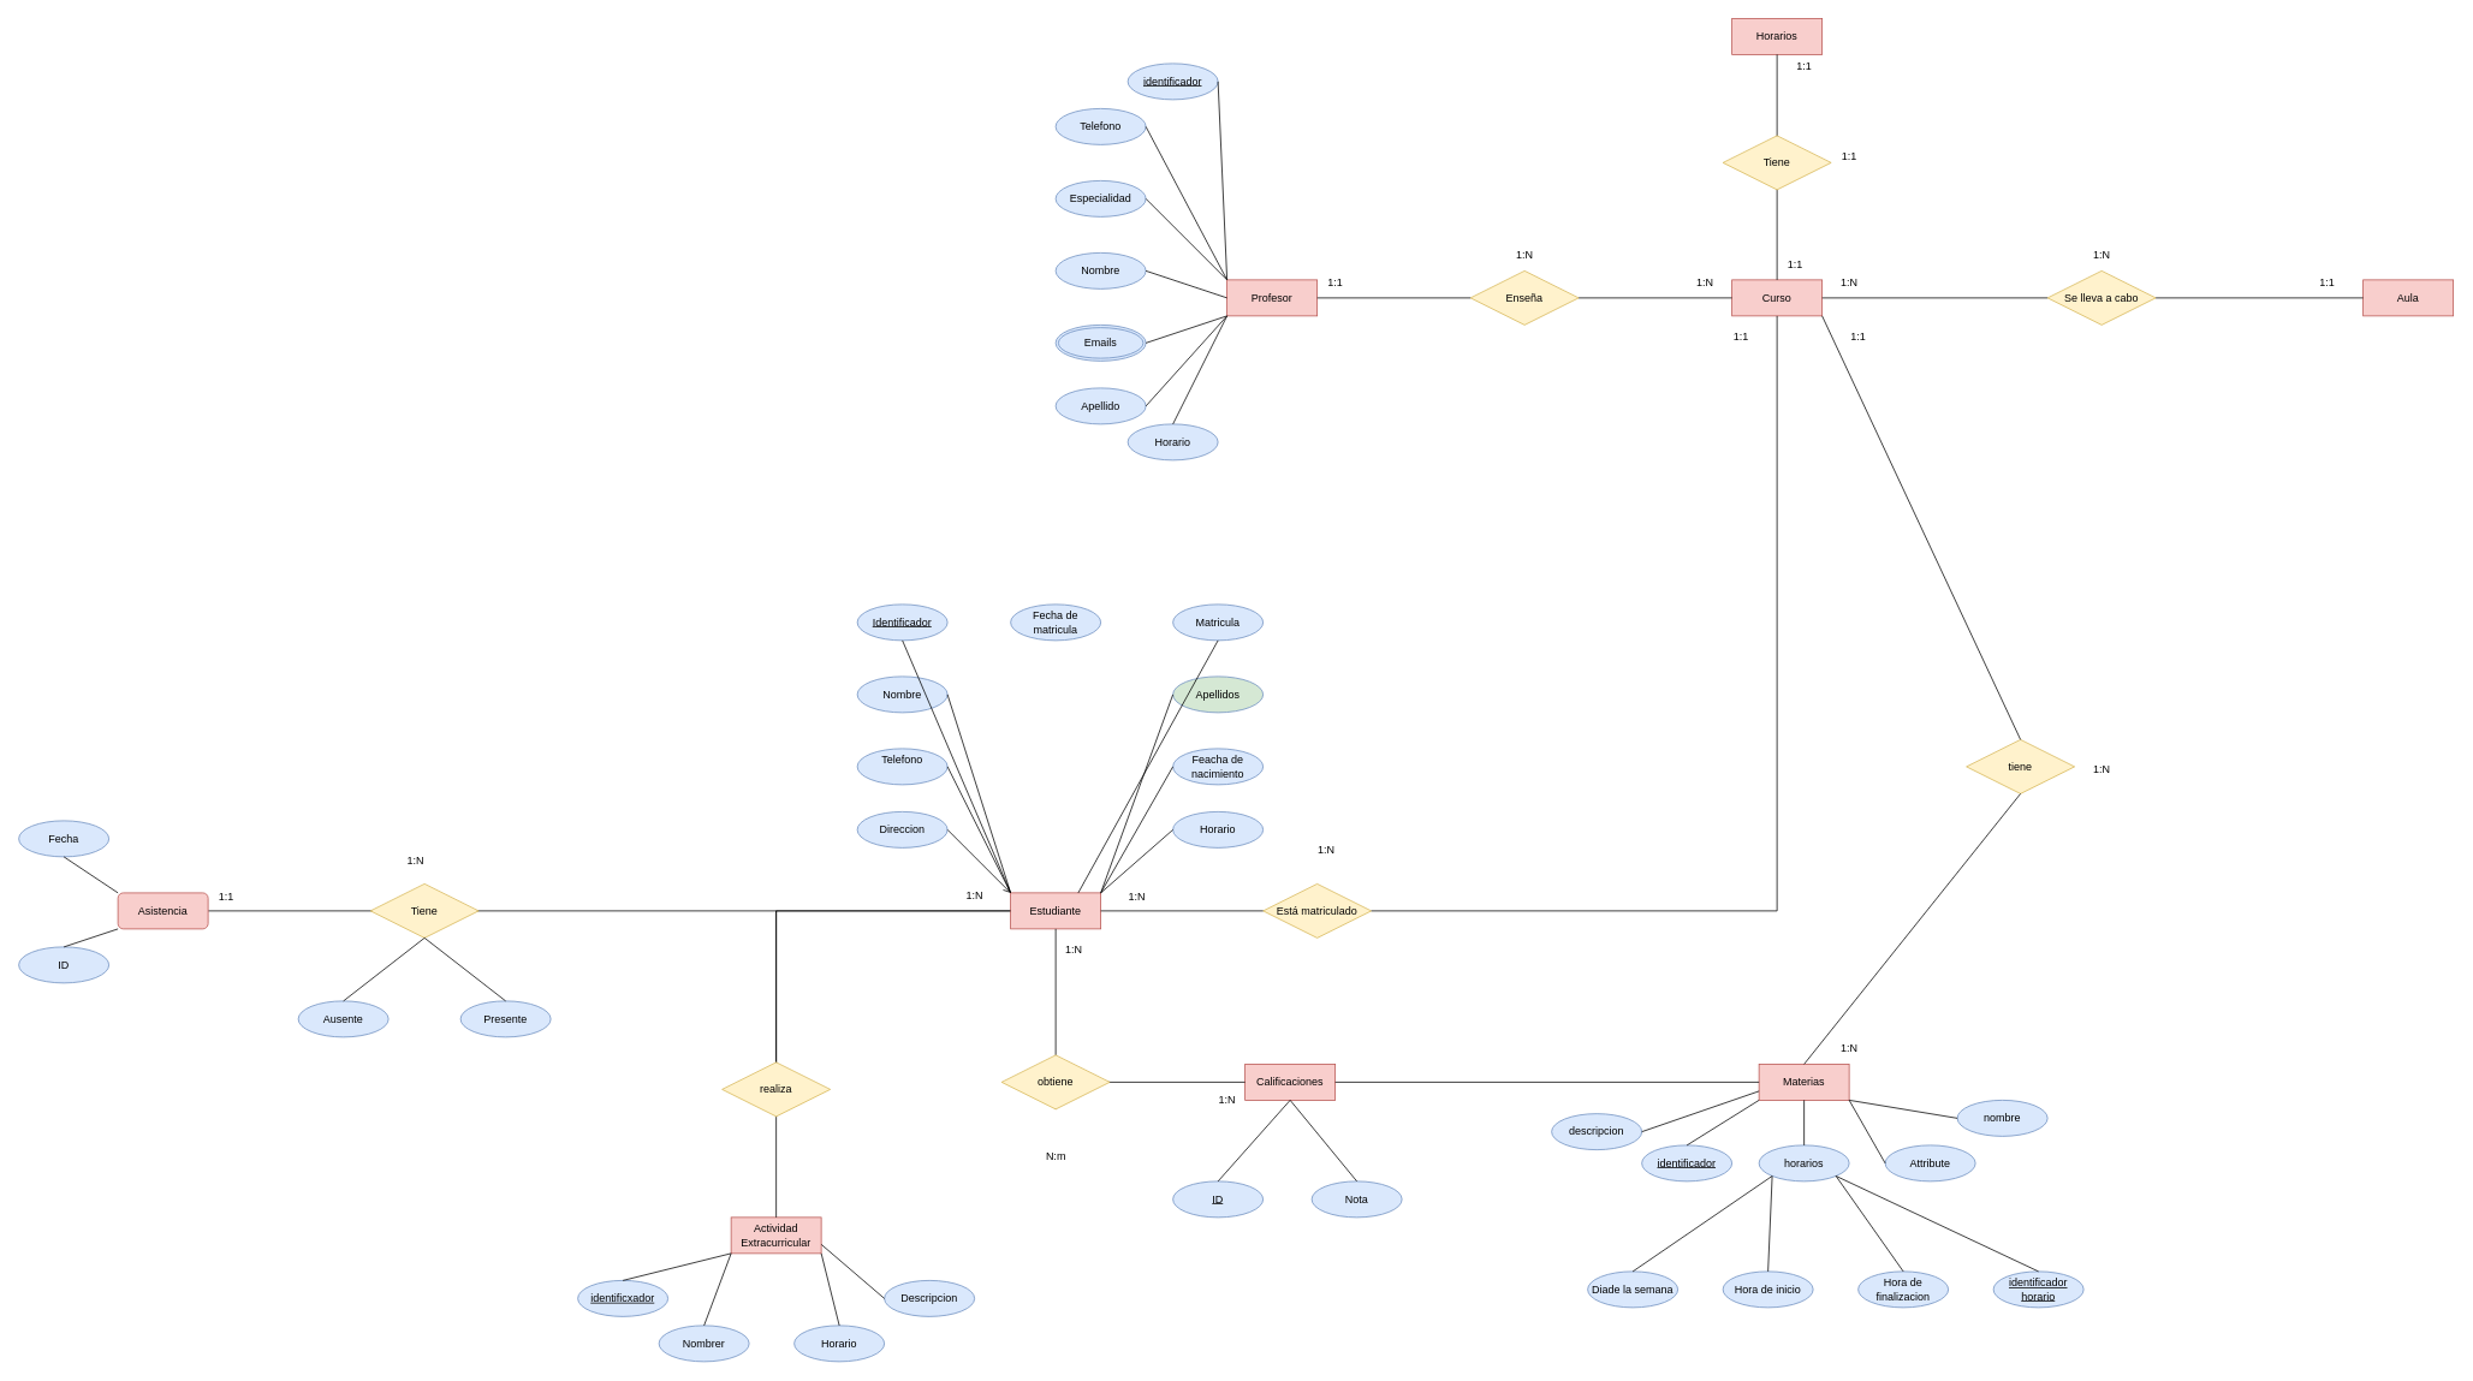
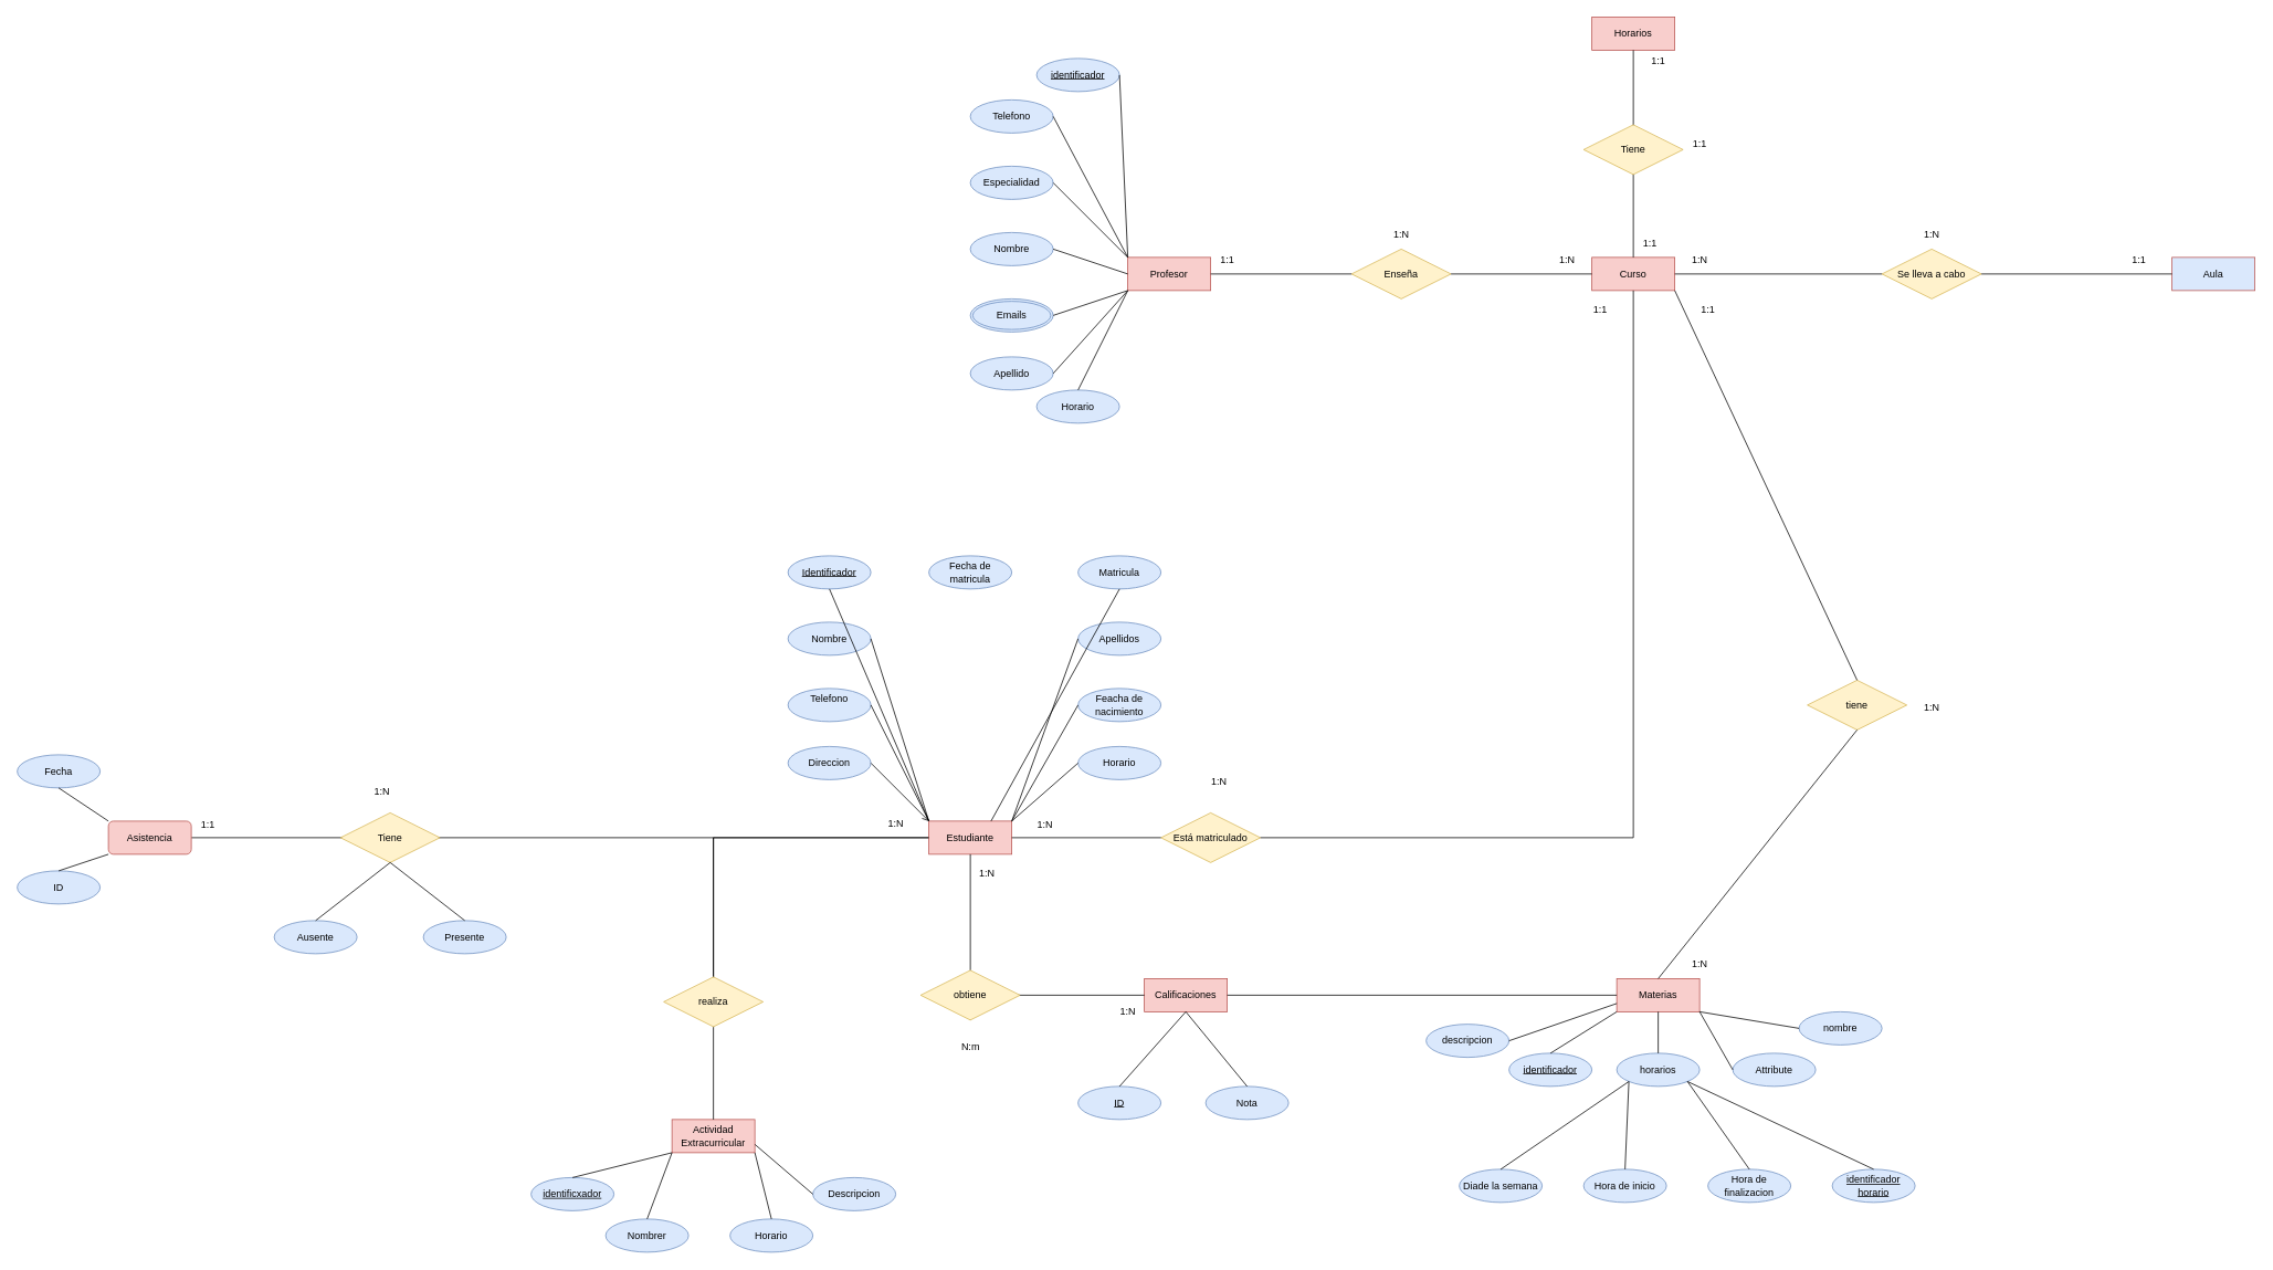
- <mxCell id="7" value="Aula" style="whiteSpace=wrap;html=1;align=center;fillColor=#f8cecc;strokeColor=#b85450;" parent="1" vertex="1"><mxGeometry x="2620" y="310" width="100" height="40" as="geometry" /></mxCell>
+ <mxCell id="7" value="Aula" style="whiteSpace=wrap;html=1;align=center;fillColor=#dae8fc;strokeColor=#b85450;" parent="1" vertex="1"><mxGeometry x="2620" y="310" width="100" height="40" as="geometry" /></mxCell>
- <mxCell id="35" value="Apellidos" style="ellipse;whiteSpace=wrap;html=1;align=center;fillColor=#d5e8d4;strokeColor=#6c8ebf;" vertex="1" parent="1"><mxGeometry x="1300" y="750" width="100" height="40" as="geometry" /></mxCell>
+ <mxCell id="35" value="Apellidos" style="ellipse;whiteSpace=wrap;html=1;align=center;fillColor=#dae8fc;strokeColor=#6c8ebf;" vertex="1" parent="1"><mxGeometry x="1300" y="750" width="100" height="40" as="geometry" /></mxCell>
- <mxCell id="96" value="N:m" style="text;html=1;align=center;verticalAlign=middle;resizable=0;points=[];autosize=1;strokeColor=none;fillColor=none;" vertex="1" parent="1"><mxGeometry x="1145" y="1268" width="50" height="30" as="geometry" /></mxCell>
+ <mxCell id="96" value="N:m" style="text;html=1;align=center;verticalAlign=middle;resizable=0;points=[];autosize=1;strokeColor=none;fillColor=none;" vertex="1" parent="1"><mxGeometry x="1145" y="1248" width="50" height="30" as="geometry" /></mxCell>
